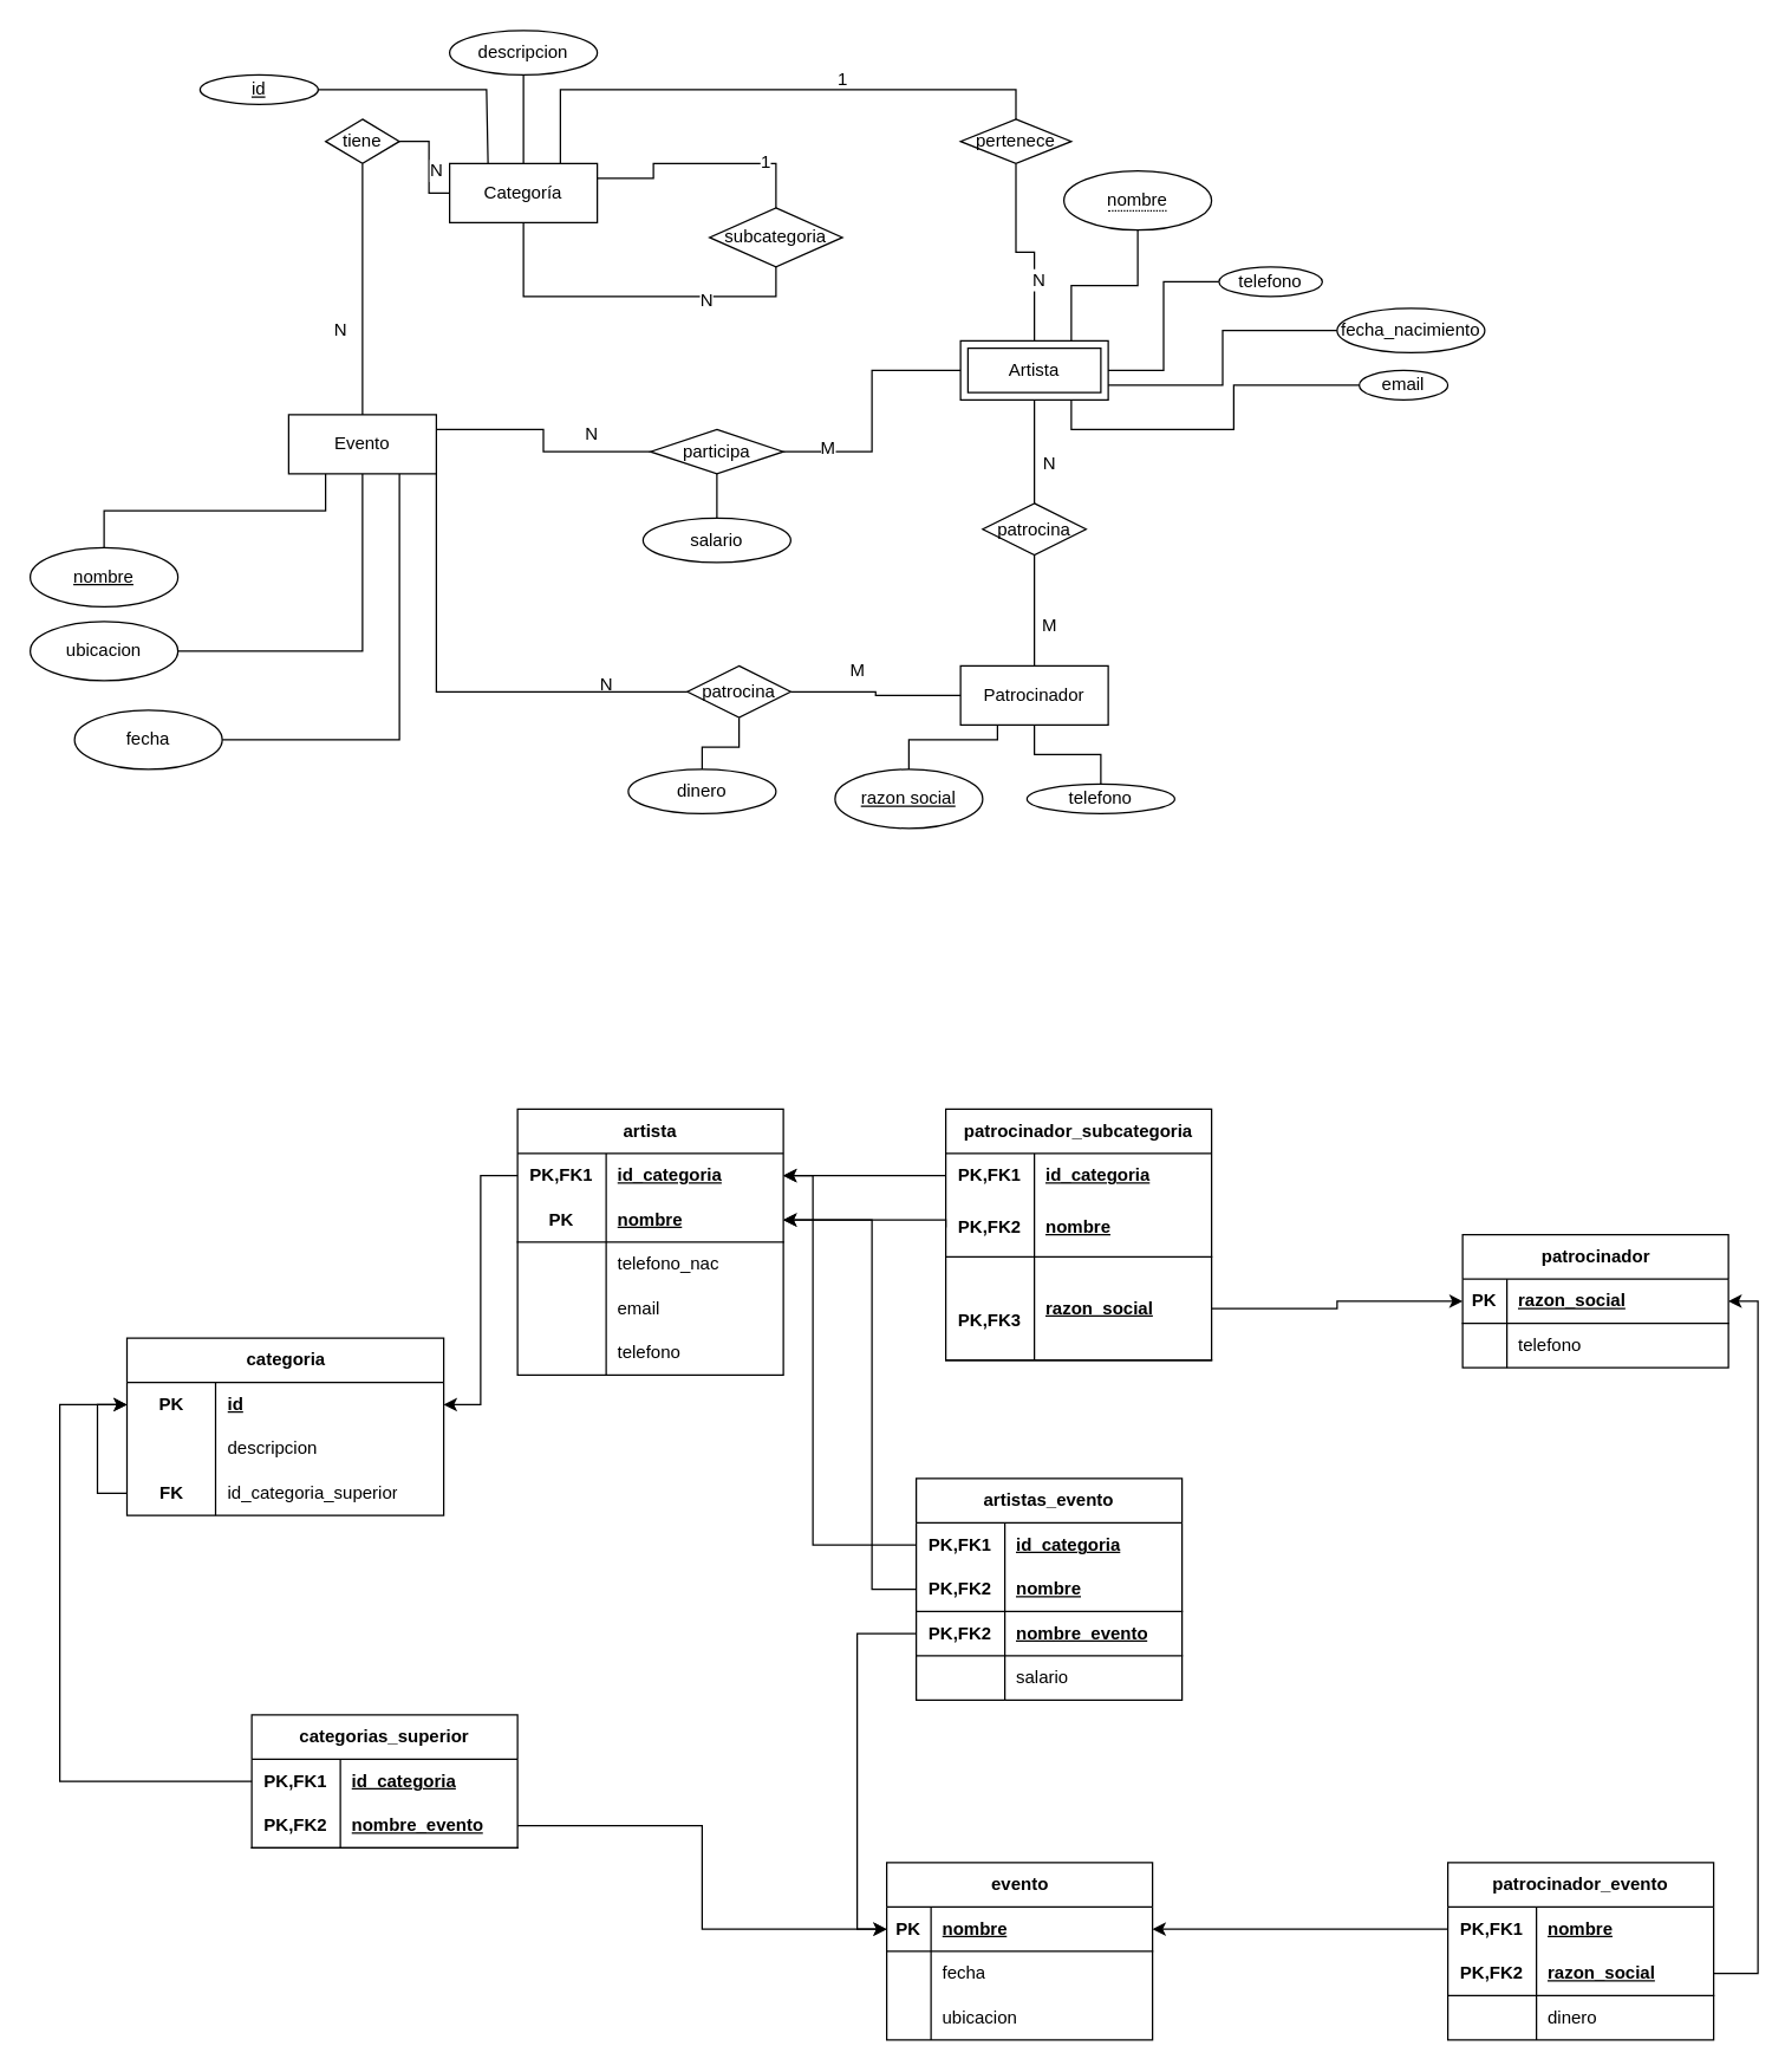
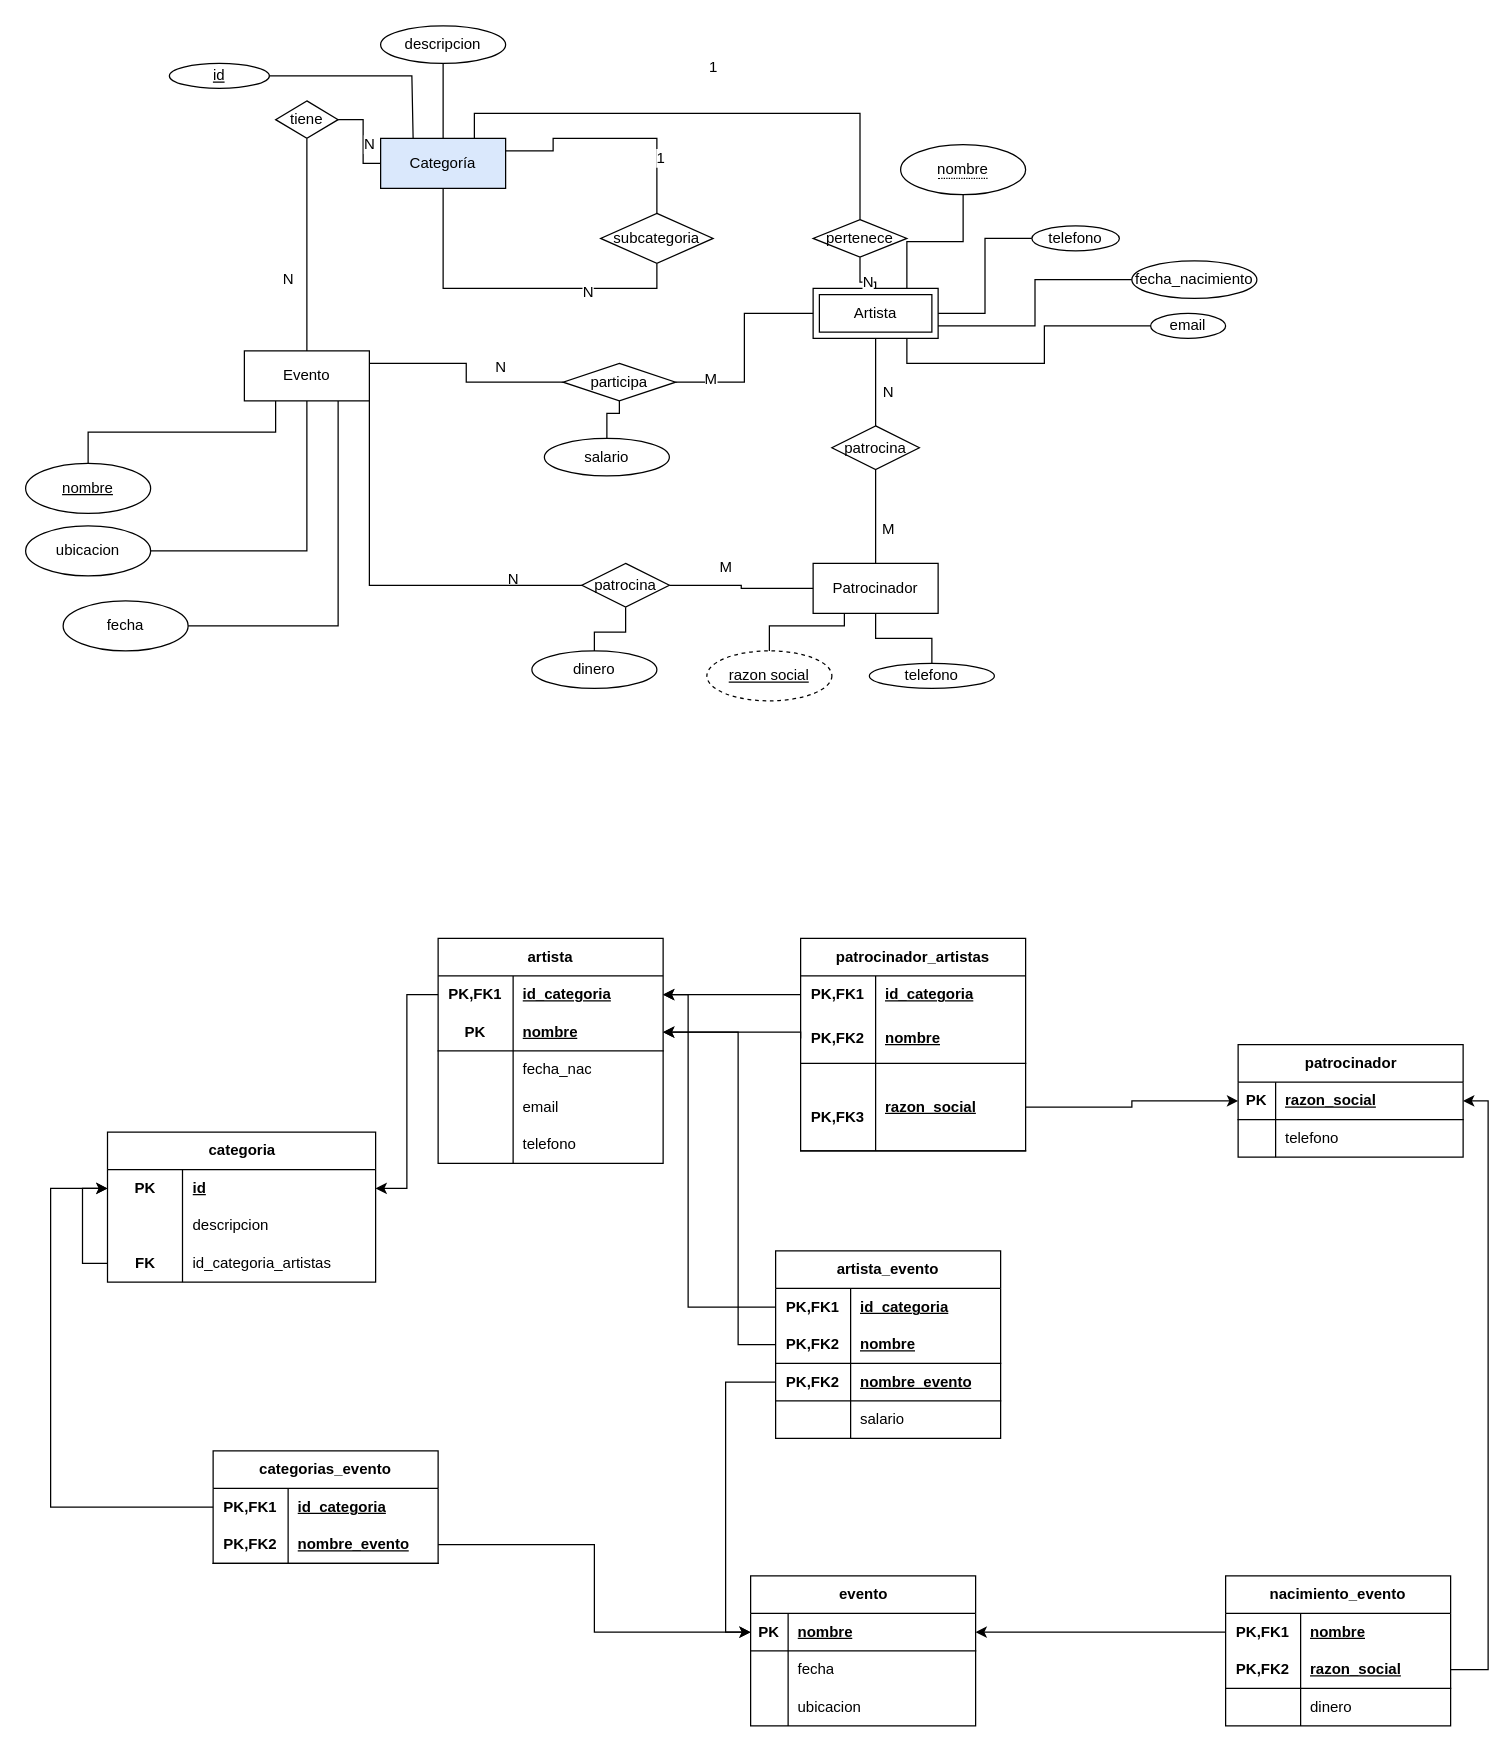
- <mxCell id="60" value="pertenece" style="shape=rhombus;perimeter=rhombusPerimeter;whiteSpace=wrap;html=1;align=center;strokeColor=default;verticalAlign=middle;fontFamily=Helvetica;fontSize=12;fontColor=default;fillColor=default;" vertex="1" parent="1"><mxGeometry x="650" y="80" width="75" height="30" as="geometry" /></mxCell>
+ <mxCell id="60" value="pertenece" style="shape=rhombus;perimeter=rhombusPerimeter;whiteSpace=wrap;html=1;align=center;strokeColor=default;verticalAlign=middle;fontFamily=Helvetica;fontSize=12;fontColor=default;fillColor=default;" vertex="1" parent="1"><mxGeometry x="650" y="175" width="75" height="30" as="geometry" /></mxCell>
- <mxCell id="15" value="Categoría" style="whiteSpace=wrap;html=1;align=center;" vertex="1" parent="1"><mxGeometry x="304" y="110" width="100" height="40" as="geometry" /></mxCell>
+ <mxCell id="15" value="Categoría" style="whiteSpace=wrap;html=1;align=center;fillColor=#dae8fc;" vertex="1" parent="1"><mxGeometry x="304" y="110" width="100" height="40" as="geometry" /></mxCell>
- <mxCell id="22" value="subcategoria" style="shape=rhombus;perimeter=rhombusPerimeter;whiteSpace=wrap;html=1;align=center;strokeColor=default;verticalAlign=middle;fontFamily=Helvetica;fontSize=12;fontColor=default;fillColor=default;" vertex="1" parent="1"><mxGeometry x="480" y="140" width="90" height="40" as="geometry" /></mxCell>
+ <mxCell id="22" value="subcategoria" style="shape=rhombus;perimeter=rhombusPerimeter;whiteSpace=wrap;html=1;align=center;strokeColor=default;verticalAlign=middle;fontFamily=Helvetica;fontSize=12;fontColor=default;fillColor=default;" vertex="1" parent="1"><mxGeometry x="480" y="170" width="90" height="40" as="geometry" /></mxCell>
- <mxCell id="29" value="participa" style="shape=rhombus;perimeter=rhombusPerimeter;whiteSpace=wrap;html=1;align=center;strokeColor=default;verticalAlign=middle;fontFamily=Helvetica;fontSize=12;fontColor=default;fillColor=default;" vertex="1" parent="1"><mxGeometry x="440" y="290" width="90" height="30" as="geometry" /></mxCell>
+ <mxCell id="29" value="participa" style="shape=rhombus;perimeter=rhombusPerimeter;whiteSpace=wrap;html=1;align=center;strokeColor=default;verticalAlign=middle;fontFamily=Helvetica;fontSize=12;fontColor=default;fillColor=default;" vertex="1" parent="1"><mxGeometry x="450" y="290" width="90" height="30" as="geometry" /></mxCell>
- <mxCell id="52" value="razon social" style="ellipse;whiteSpace=wrap;html=1;align=center;fontStyle=4;strokeColor=default;verticalAlign=middle;fontFamily=Helvetica;fontSize=12;fontColor=default;fillColor=default;" vertex="1" parent="1"><mxGeometry x="565" y="520" width="100" height="40" as="geometry" /></mxCell>
+ <mxCell id="52" value="razon social" style="ellipse;whiteSpace=wrap;html=1;align=center;fontStyle=4;strokeColor=default;verticalAlign=middle;fontFamily=Helvetica;fontSize=12;fontColor=default;fillColor=default;dashed=1;" vertex="1" parent="1"><mxGeometry x="565" y="520" width="100" height="40" as="geometry" /></mxCell>
- <mxCell id="115" value="patrocinador_subcategoria" style="shape=table;startSize=30;container=1;collapsible=1;childLayout=tableLayout;fixedRows=1;rowLines=0;fontStyle=1;align=center;resizeLast=1;html=1;whiteSpace=wrap;strokeColor=default;verticalAlign=middle;fontFamily=Helvetica;fontSize=12;fontColor=default;fillColor=default;" vertex="1" parent="1"><mxGeometry x="640" y="750" width="180" height="170" as="geometry" /></mxCell>
+ <mxCell id="115" value="patrocinador_artistas" style="shape=table;startSize=30;container=1;collapsible=1;childLayout=tableLayout;fixedRows=1;rowLines=0;fontStyle=1;align=center;resizeLast=1;html=1;whiteSpace=wrap;strokeColor=default;verticalAlign=middle;fontFamily=Helvetica;fontSize=12;fontColor=default;fillColor=default;" vertex="1" parent="1"><mxGeometry x="640" y="750" width="180" height="170" as="geometry" /></mxCell>
- <mxCell id="100" value="telefono_nac" style="shape=partialRectangle;connectable=0;fillColor=none;top=0;left=0;bottom=0;right=0;align=left;spacingLeft=6;overflow=hidden;html=1;whiteSpace=wrap;strokeColor=default;verticalAlign=middle;fontFamily=Helvetica;fontSize=12;fontColor=default;" vertex="1" parent="98"><mxGeometry x="60" width="120" height="30" as="geometry"><mxRectangle width="120" height="30" as="alternateBounds" /></mxGeometry></mxCell>
+ <mxCell id="100" value="fecha_nac" style="shape=partialRectangle;connectable=0;fillColor=none;top=0;left=0;bottom=0;right=0;align=left;spacingLeft=6;overflow=hidden;html=1;whiteSpace=wrap;strokeColor=default;verticalAlign=middle;fontFamily=Helvetica;fontSize=12;fontColor=default;" vertex="1" parent="98"><mxGeometry x="60" width="120" height="30" as="geometry"><mxRectangle width="120" height="30" as="alternateBounds" /></mxGeometry></mxCell>
- <mxCell id="72" value="id_categoria_superior" style="shape=partialRectangle;connectable=0;fillColor=none;top=0;left=0;bottom=0;right=0;align=left;spacingLeft=6;overflow=hidden;html=1;whiteSpace=wrap;strokeColor=default;verticalAlign=middle;fontFamily=Helvetica;fontSize=12;fontColor=default;" vertex="1" parent="70"><mxGeometry x="60" width="154.5" height="30" as="geometry"><mxRectangle width="154.5" height="30" as="alternateBounds" /></mxGeometry></mxCell>
+ <mxCell id="72" value="id_categoria_artistas" style="shape=partialRectangle;connectable=0;fillColor=none;top=0;left=0;bottom=0;right=0;align=left;spacingLeft=6;overflow=hidden;html=1;whiteSpace=wrap;strokeColor=default;verticalAlign=middle;fontFamily=Helvetica;fontSize=12;fontColor=default;" vertex="1" parent="70"><mxGeometry x="60" width="154.5" height="30" as="geometry"><mxRectangle width="154.5" height="30" as="alternateBounds" /></mxGeometry></mxCell>
- <mxCell id="141" value="artistas_evento" style="shape=table;startSize=30;container=1;collapsible=1;childLayout=tableLayout;fixedRows=1;rowLines=0;fontStyle=1;align=center;resizeLast=1;html=1;whiteSpace=wrap;" vertex="1" parent="1"><mxGeometry x="620" y="1000" width="180" height="150" as="geometry" /></mxCell>
+ <mxCell id="141" value="artista_evento" style="shape=table;startSize=30;container=1;collapsible=1;childLayout=tableLayout;fixedRows=1;rowLines=0;fontStyle=1;align=center;resizeLast=1;html=1;whiteSpace=wrap;" vertex="1" parent="1"><mxGeometry x="620" y="1000" width="180" height="150" as="geometry" /></mxCell>
- <mxCell id="83" value="categorias_superior" style="shape=table;startSize=30;container=1;collapsible=1;childLayout=tableLayout;fixedRows=1;rowLines=0;fontStyle=1;align=center;resizeLast=1;html=1;whiteSpace=wrap;strokeColor=default;verticalAlign=middle;fontFamily=Helvetica;fontSize=12;fontColor=default;fillColor=default;" vertex="1" parent="1"><mxGeometry x="170" y="1160" width="180" height="90" as="geometry" /></mxCell>
+ <mxCell id="83" value="categorias_evento" style="shape=table;startSize=30;container=1;collapsible=1;childLayout=tableLayout;fixedRows=1;rowLines=0;fontStyle=1;align=center;resizeLast=1;html=1;whiteSpace=wrap;strokeColor=default;verticalAlign=middle;fontFamily=Helvetica;fontSize=12;fontColor=default;fillColor=default;" vertex="1" parent="1"><mxGeometry x="170" y="1160" width="180" height="90" as="geometry" /></mxCell>
- <mxCell id="125" value="patrocinador_evento" style="shape=table;startSize=30;container=1;collapsible=1;childLayout=tableLayout;fixedRows=1;rowLines=0;fontStyle=1;align=center;resizeLast=1;html=1;whiteSpace=wrap;strokeColor=default;verticalAlign=middle;fontFamily=Helvetica;fontSize=12;fontColor=default;fillColor=default;" vertex="1" parent="1"><mxGeometry x="980" y="1260" width="180" height="120" as="geometry" /></mxCell>
+ <mxCell id="125" value="nacimiento_evento" style="shape=table;startSize=30;container=1;collapsible=1;childLayout=tableLayout;fixedRows=1;rowLines=0;fontStyle=1;align=center;resizeLast=1;html=1;whiteSpace=wrap;strokeColor=default;verticalAlign=middle;fontFamily=Helvetica;fontSize=12;fontColor=default;fillColor=default;" vertex="1" parent="1"><mxGeometry x="980" y="1260" width="180" height="120" as="geometry" /></mxCell>
